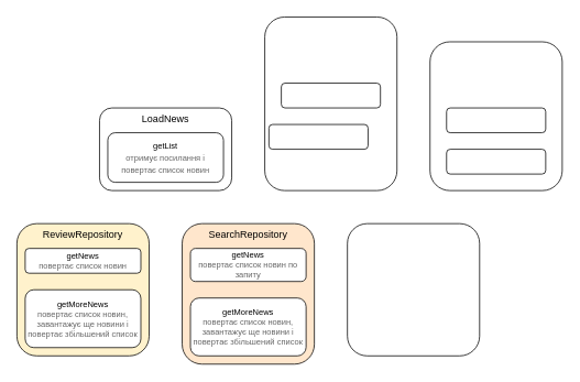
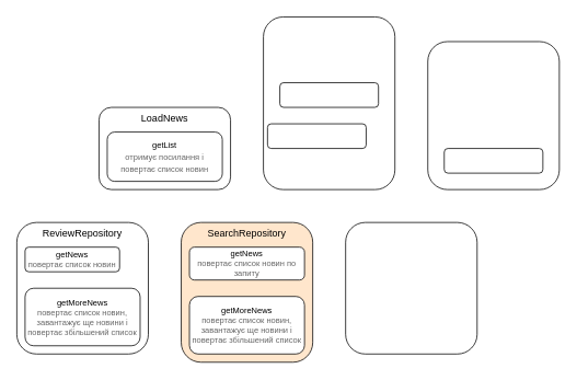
- <mxCell id="17" value="deleteSearchHistory" style="rounded=1;whiteSpace=wrap;html=1;fontSize=10;fontColor=#FFFFFF;" vertex="1" parent="1"><mxGeometry x="540" y="130" width="120" height="30" as="geometry" /></mxCell>
- <mxCell id="4" value="&lt;font style=&quot;font-size: 12px;&quot;&gt;ReviewRepository&lt;/font&gt;" style="rounded=1;whiteSpace=wrap;html=1;fontSize=10;verticalAlign=top;fillColor=#fff2cc;" vertex="1" parent="1"><mxGeometry x="20" y="270" width="160" height="160" as="geometry" /></mxCell>
+ <mxCell id="4" value="&lt;font style=&quot;font-size: 12px;&quot;&gt;ReviewRepository&lt;/font&gt;" style="rounded=1;whiteSpace=wrap;html=1;fontSize=10;verticalAlign=top;" vertex="1" parent="1"><mxGeometry x="20" y="270" width="160" height="160" as="geometry" /></mxCell>
- <mxCell id="5" value="getNews&lt;br&gt;&lt;font color=&quot;#666666&quot;&gt;повертає список новин&lt;/font&gt;" style="rounded=1;whiteSpace=wrap;html=1;fontSize=10;" vertex="1" parent="1"><mxGeometry x="30" y="300" width="140" height="30" as="geometry" /></mxCell>
+ <mxCell id="5" value="getNews&lt;br&gt;&lt;font color=&quot;#666666&quot;&gt;повертає список новин&lt;/font&gt;" style="rounded=1;whiteSpace=wrap;html=1;fontSize=10;" vertex="1" parent="1"><mxGeometry x="30" y="300" width="115" height="30" as="geometry" /></mxCell>
